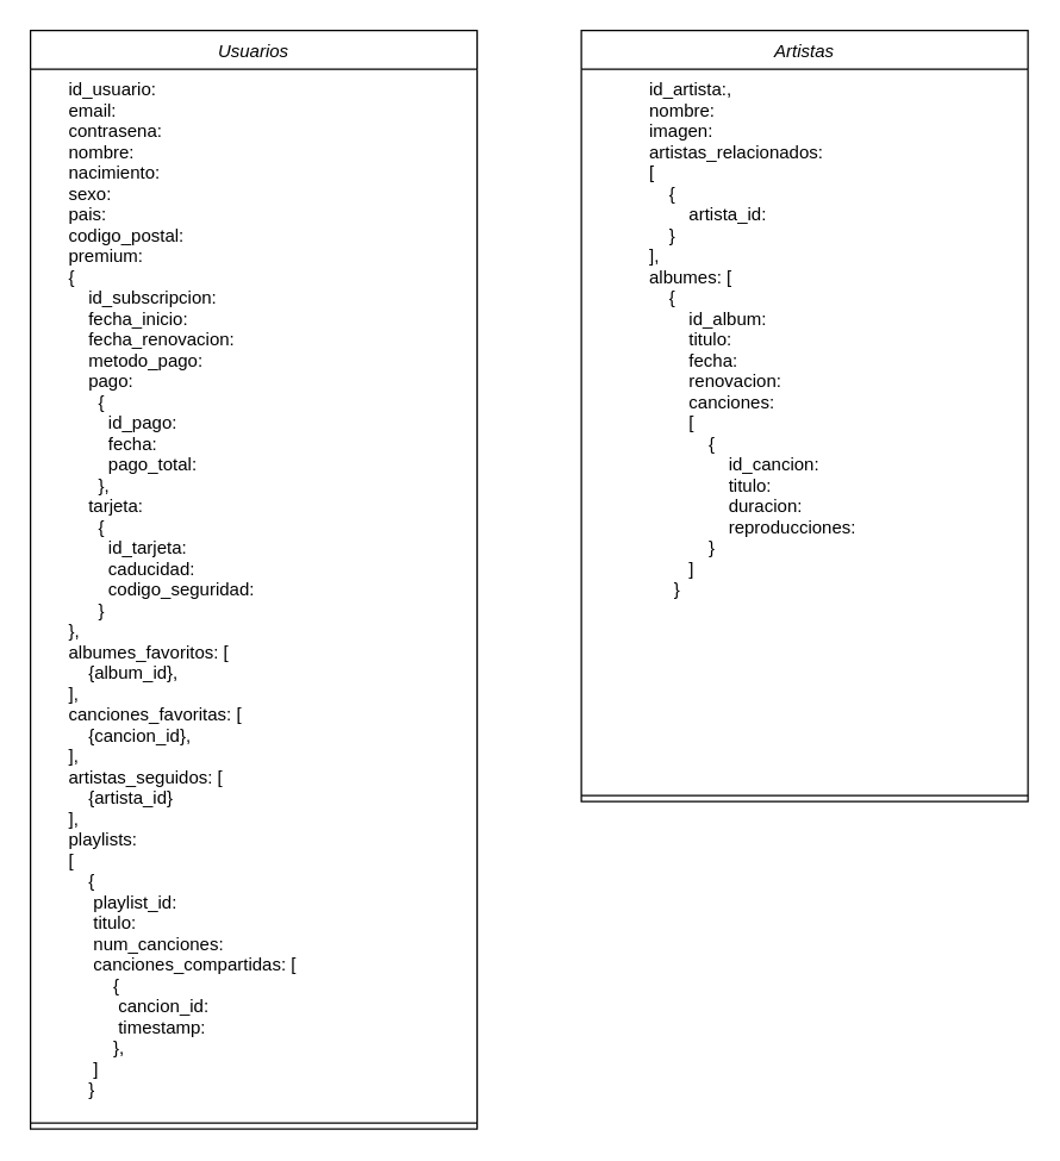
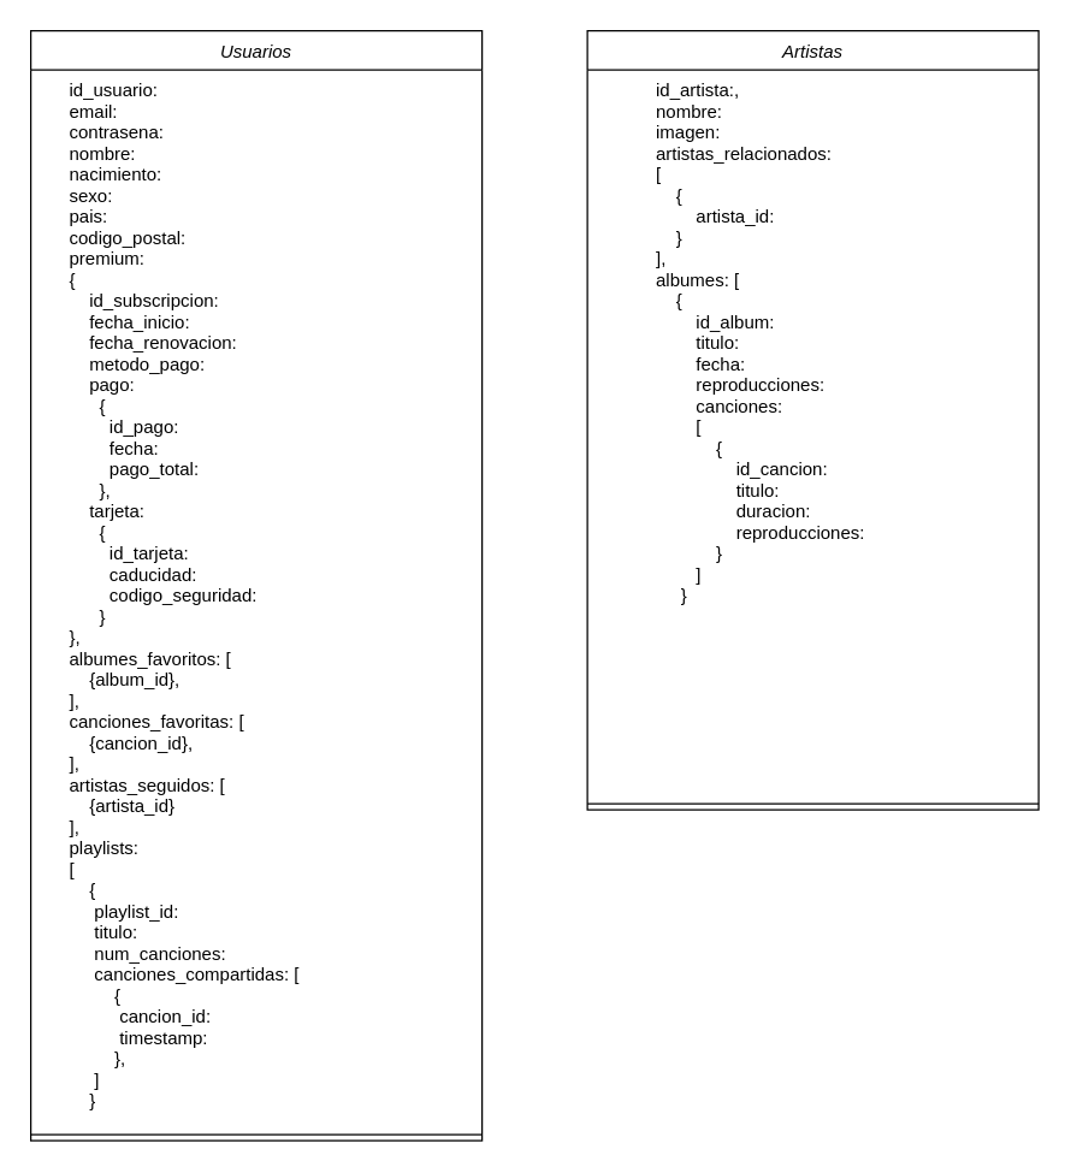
- <mxCell id="6" value="            id_artista:,&#10;            nombre: &#10;            imagen: &#10;            artistas_relacionados: &#10;            [&#10;                {&#10;                    artista_id:&#10;                }&#10;            ],&#10;            albumes: [&#10;                {&#10;                    id_album: &#10;                    titulo: &#10;                    fecha: &#10;                    renovacion: &#10;                    canciones: &#10;                    [&#10;                        {&#10;                            id_cancion: &#10;                            titulo: &#10;                            duracion: &#10;                            reproducciones:&#10;                        }&#10;                    ]&#10;                 }&#10;                      &#10;                           " style="text;align=left;verticalAlign=top;spacingLeft=4;spacingRight=4;overflow=hidden;rotatable=0;points=[[0,0.5],[1,0.5]];portConstraint=eastwest;" vertex="1" parent="5"><mxGeometry y="26" width="300" height="484" as="geometry" /></mxCell>
+ <mxCell id="6" value="            id_artista:,&#10;            nombre: &#10;            imagen: &#10;            artistas_relacionados: &#10;            [&#10;                {&#10;                    artista_id:&#10;                }&#10;            ],&#10;            albumes: [&#10;                {&#10;                    id_album: &#10;                    titulo: &#10;                    fecha: &#10;                    reproducciones: &#10;                    canciones: &#10;                    [&#10;                        {&#10;                            id_cancion: &#10;                            titulo: &#10;                            duracion: &#10;                            reproducciones:&#10;                        }&#10;                    ]&#10;                 }&#10;                      &#10;                           " style="text;align=left;verticalAlign=top;spacingLeft=4;spacingRight=4;overflow=hidden;rotatable=0;points=[[0,0.5],[1,0.5]];portConstraint=eastwest;" vertex="1" parent="5"><mxGeometry y="26" width="300" height="484" as="geometry" /></mxCell>
